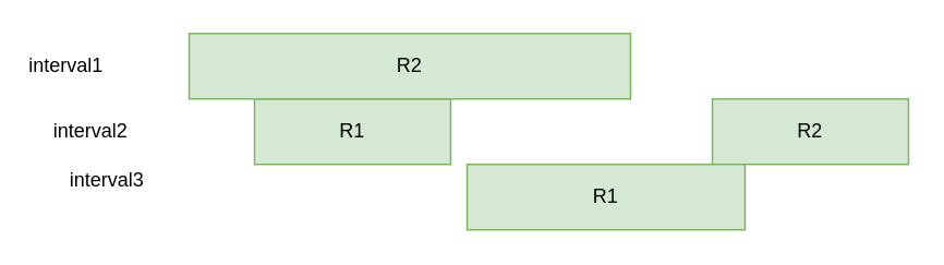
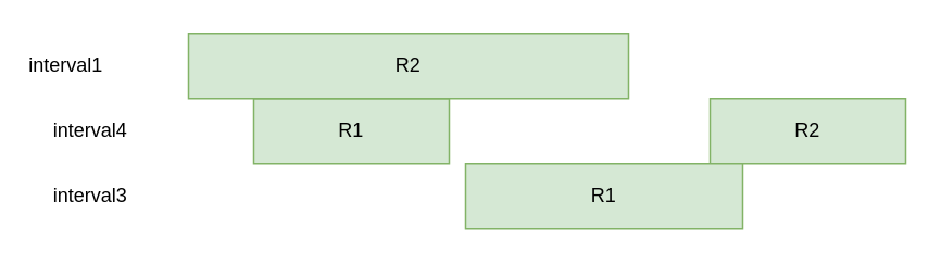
- <mxCell id="5" value="interval2" style="text;html=1;strokeColor=none;fillColor=none;align=center;verticalAlign=middle;whiteSpace=wrap;rounded=0;" vertex="1" parent="1"><mxGeometry x="35" y="70" width="40" height="20" as="geometry" /></mxCell>
+ <mxCell id="5" value="interval4" style="text;html=1;strokeColor=none;fillColor=none;align=center;verticalAlign=middle;whiteSpace=wrap;rounded=0;" vertex="1" parent="1"><mxGeometry x="35" y="70" width="40" height="20" as="geometry" /></mxCell>
- <mxCell id="6" value="interval3" style="text;html=1;strokeColor=none;fillColor=none;align=center;verticalAlign=middle;whiteSpace=wrap;rounded=0;" vertex="1" parent="1"><mxGeometry x="45" y="100" width="40" height="20" as="geometry" /></mxCell>
+ <mxCell id="6" value="interval3" style="text;html=1;strokeColor=none;fillColor=none;align=center;verticalAlign=middle;whiteSpace=wrap;rounded=0;" vertex="1" parent="1"><mxGeometry x="35" y="110" width="40" height="20" as="geometry" /></mxCell>
